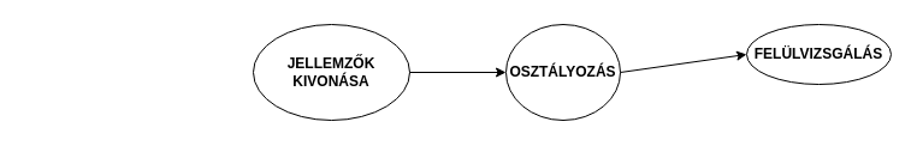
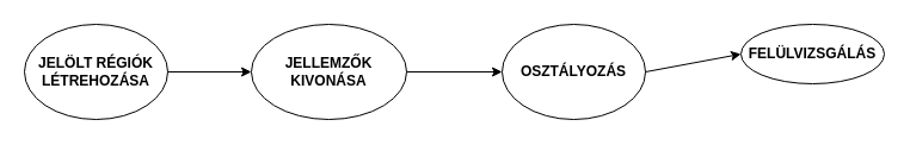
+ <mxCell id="2" value="&lt;b&gt;JELÖLT RÉGIÓK LÉTREHOZÁSA&lt;/b&gt;" style="ellipse;whiteSpace=wrap;html=1;" parent="1" vertex="1"><mxGeometry x="20" y="20" width="120" height="80" as="geometry" /></mxCell>
+ <mxCell id="6" value="" style="endArrow=classic;html=1;exitX=1;exitY=0.5;exitDx=0;exitDy=0;entryX=0;entryY=0.5;entryDx=0;entryDy=0;" parent="1" source="2" target="3" edge="1"><mxGeometry width="50" height="50" relative="1" as="geometry"><mxPoint x="340" y="210" as="sourcePoint" /><mxPoint x="390" y="160" as="targetPoint" /></mxGeometry></mxCell>
- <mxCell id="4" value="&lt;b&gt;OSZTÁLYOZÁS&lt;/b&gt;" style="ellipse;whiteSpace=wrap;html=1;" parent="1" vertex="1"><mxGeometry x="420" y="20" width="95" height="80" as="geometry" /></mxCell>
+ <mxCell id="4" value="&lt;b&gt;OSZTÁLYOZÁS&lt;/b&gt;" style="ellipse;whiteSpace=wrap;html=1;" parent="1" vertex="1"><mxGeometry x="420" y="20" width="120" height="80" as="geometry" /></mxCell>
